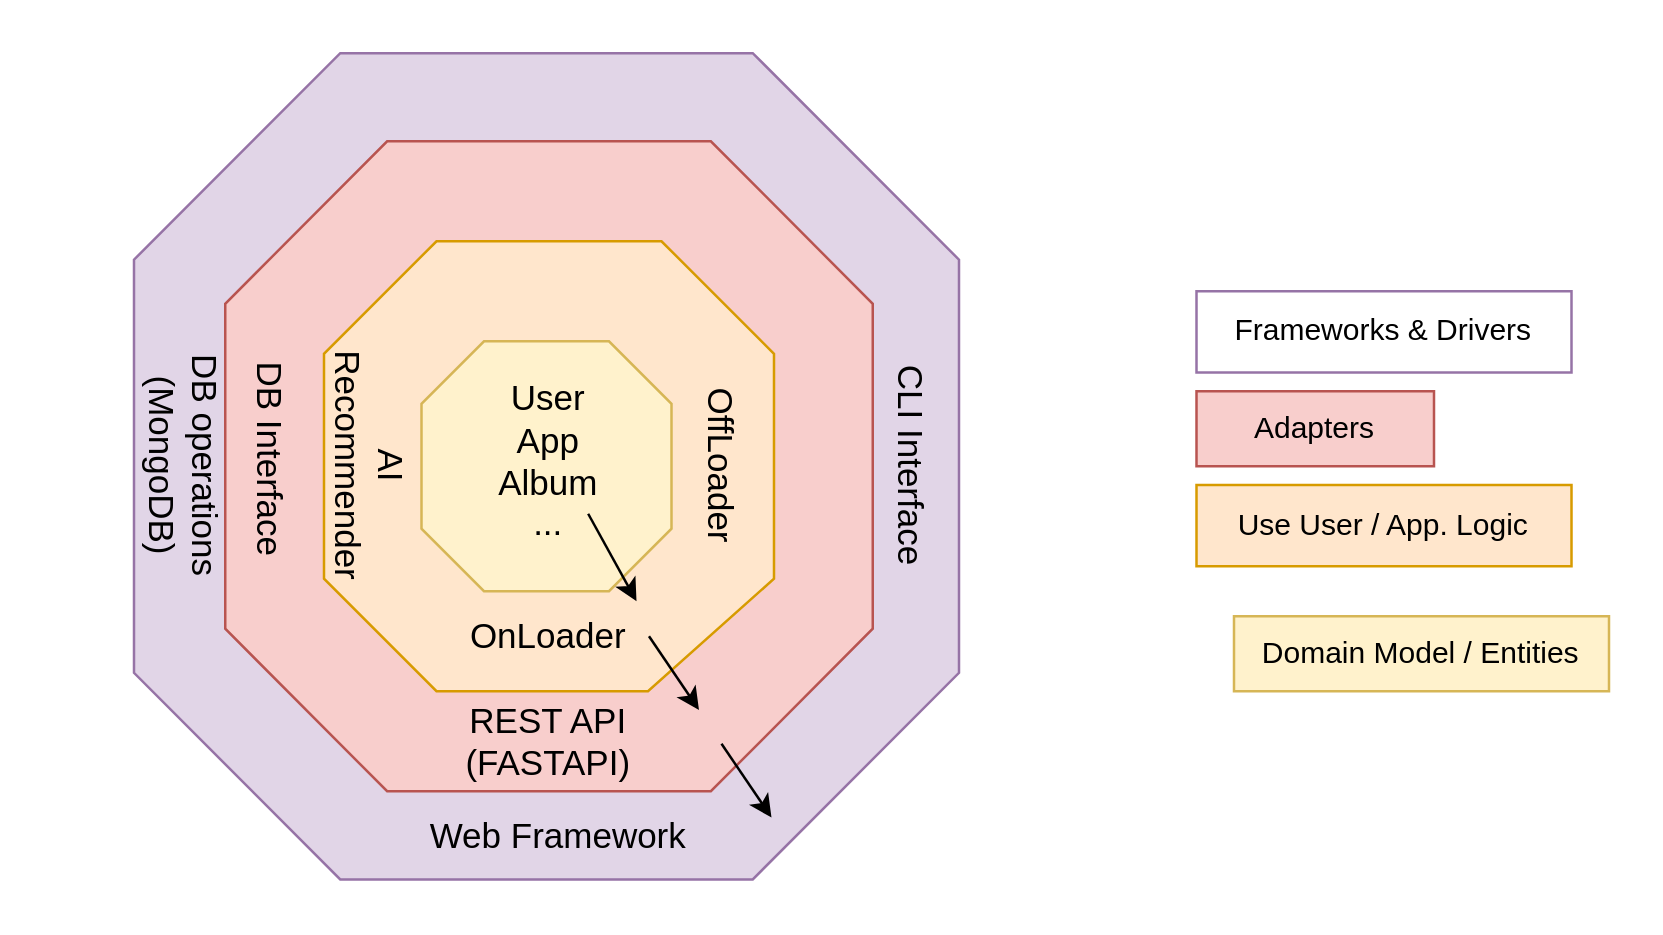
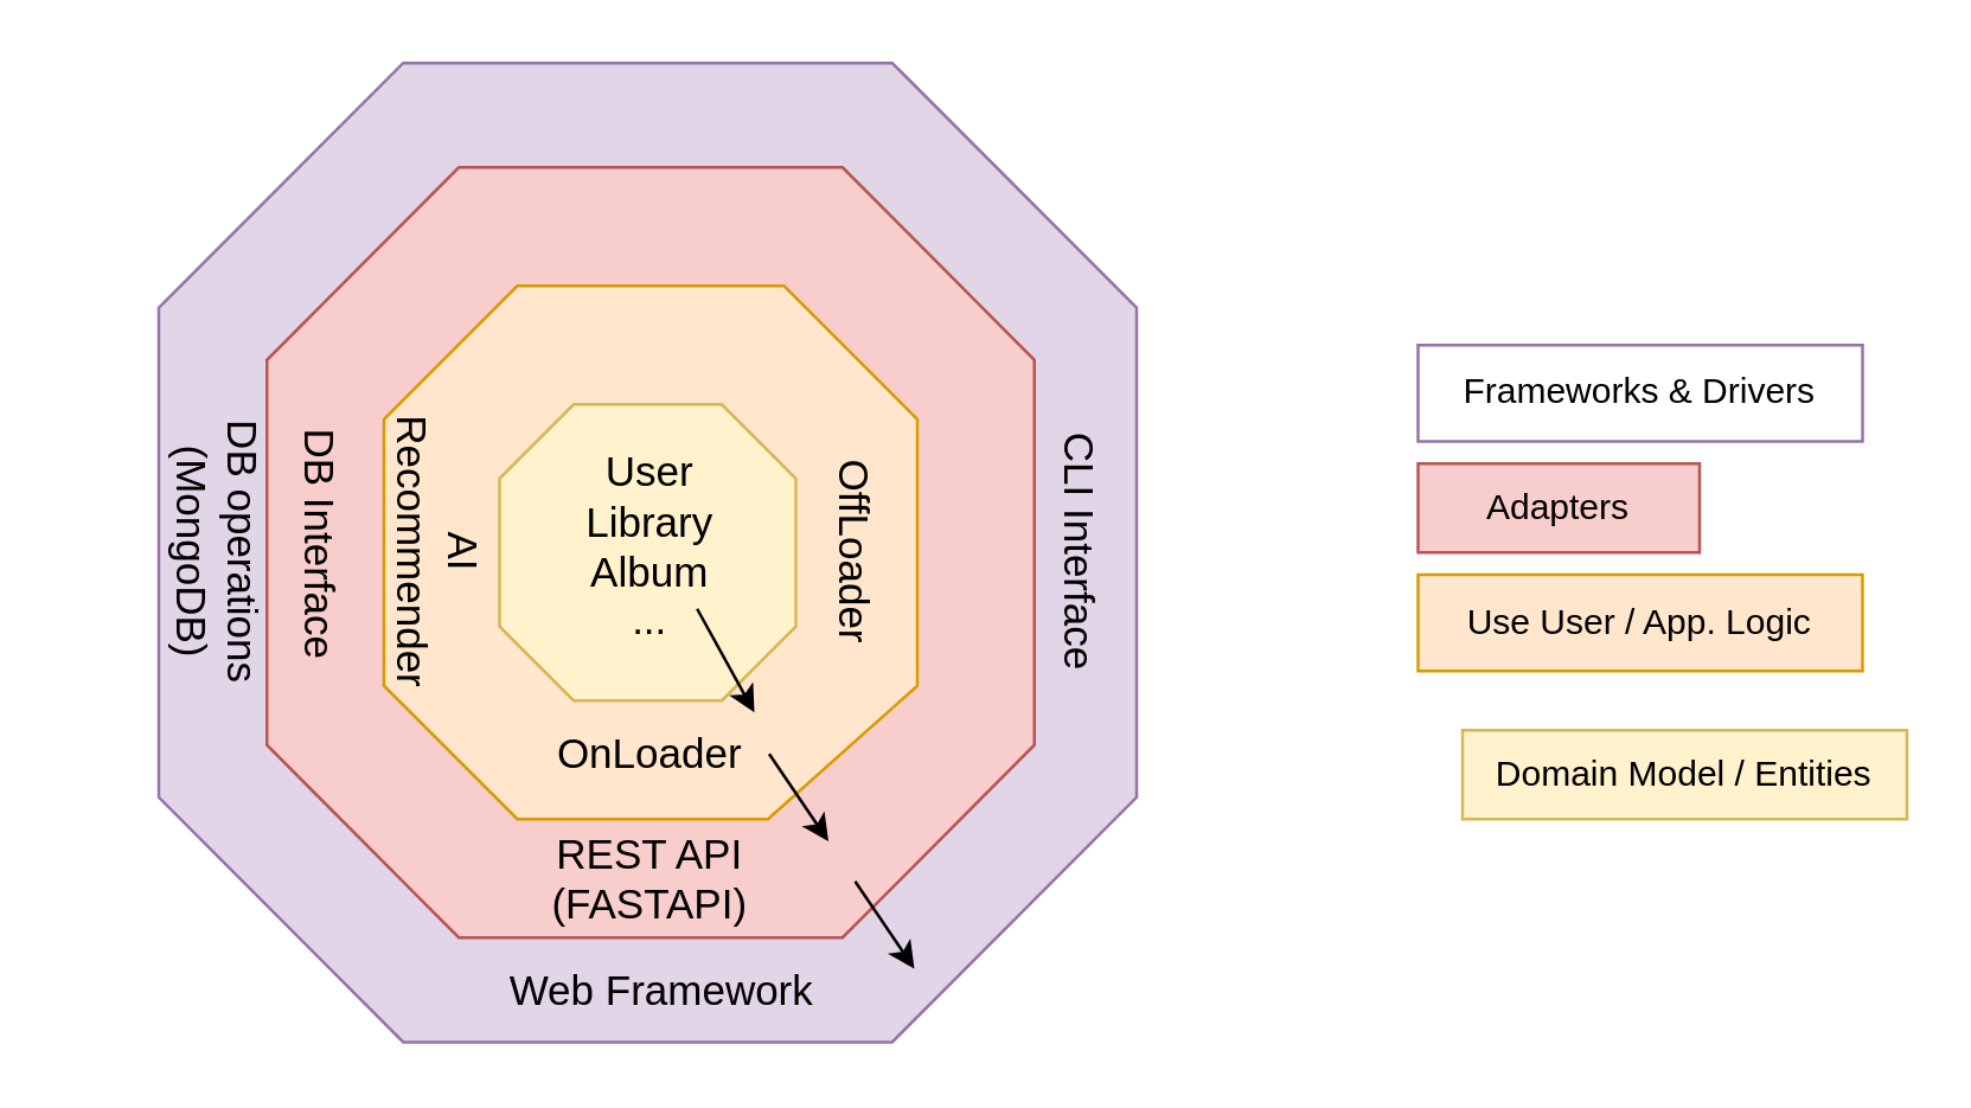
- <mxCell id="6" value="User&lt;br&gt;App&lt;br&gt;Album&lt;br&gt;..." style="text;html=1;strokeColor=none;fillColor=none;align=center;verticalAlign=middle;whiteSpace=wrap;rounded=0;fontSize=14;" vertex="1" parent="1"><mxGeometry x="189" y="166" width="60" height="35" as="geometry" /></mxCell>
+ <mxCell id="6" value="User&lt;br&gt;Library&lt;br&gt;Album&lt;br&gt;..." style="text;html=1;strokeColor=none;fillColor=none;align=center;verticalAlign=middle;whiteSpace=wrap;rounded=0;fontSize=14;" vertex="1" parent="1"><mxGeometry x="189" y="166" width="60" height="35" as="geometry" /></mxCell>
